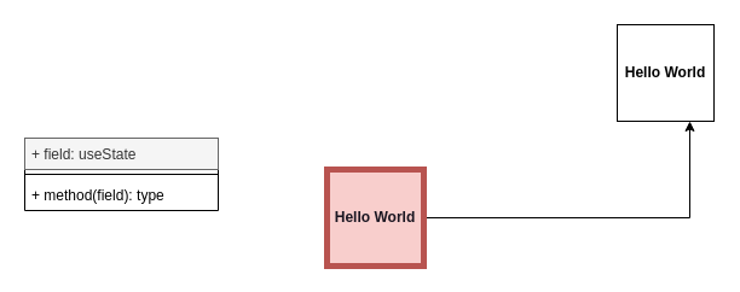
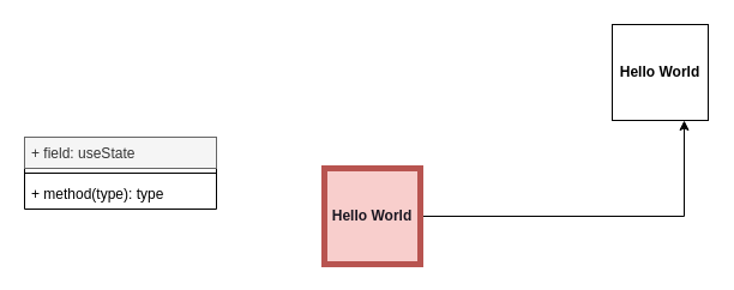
- <mxCell id="8" value="+ method(field): type" style="text;align=left;verticalAlign=top;spacingLeft=4;spacingRight=4;overflow=hidden;rotatable=0;points=[[0,0.5],[1,0.5]];portConstraint=eastwest;" parent="5" vertex="1"><mxGeometry y="34" width="160" height="26" as="geometry" /></mxCell>
+ <mxCell id="8" value="+ method(type): type" style="text;align=left;verticalAlign=top;spacingLeft=4;spacingRight=4;overflow=hidden;rotatable=0;points=[[0,0.5],[1,0.5]];portConstraint=eastwest;" parent="5" vertex="1"><mxGeometry y="34" width="160" height="26" as="geometry" /></mxCell>
